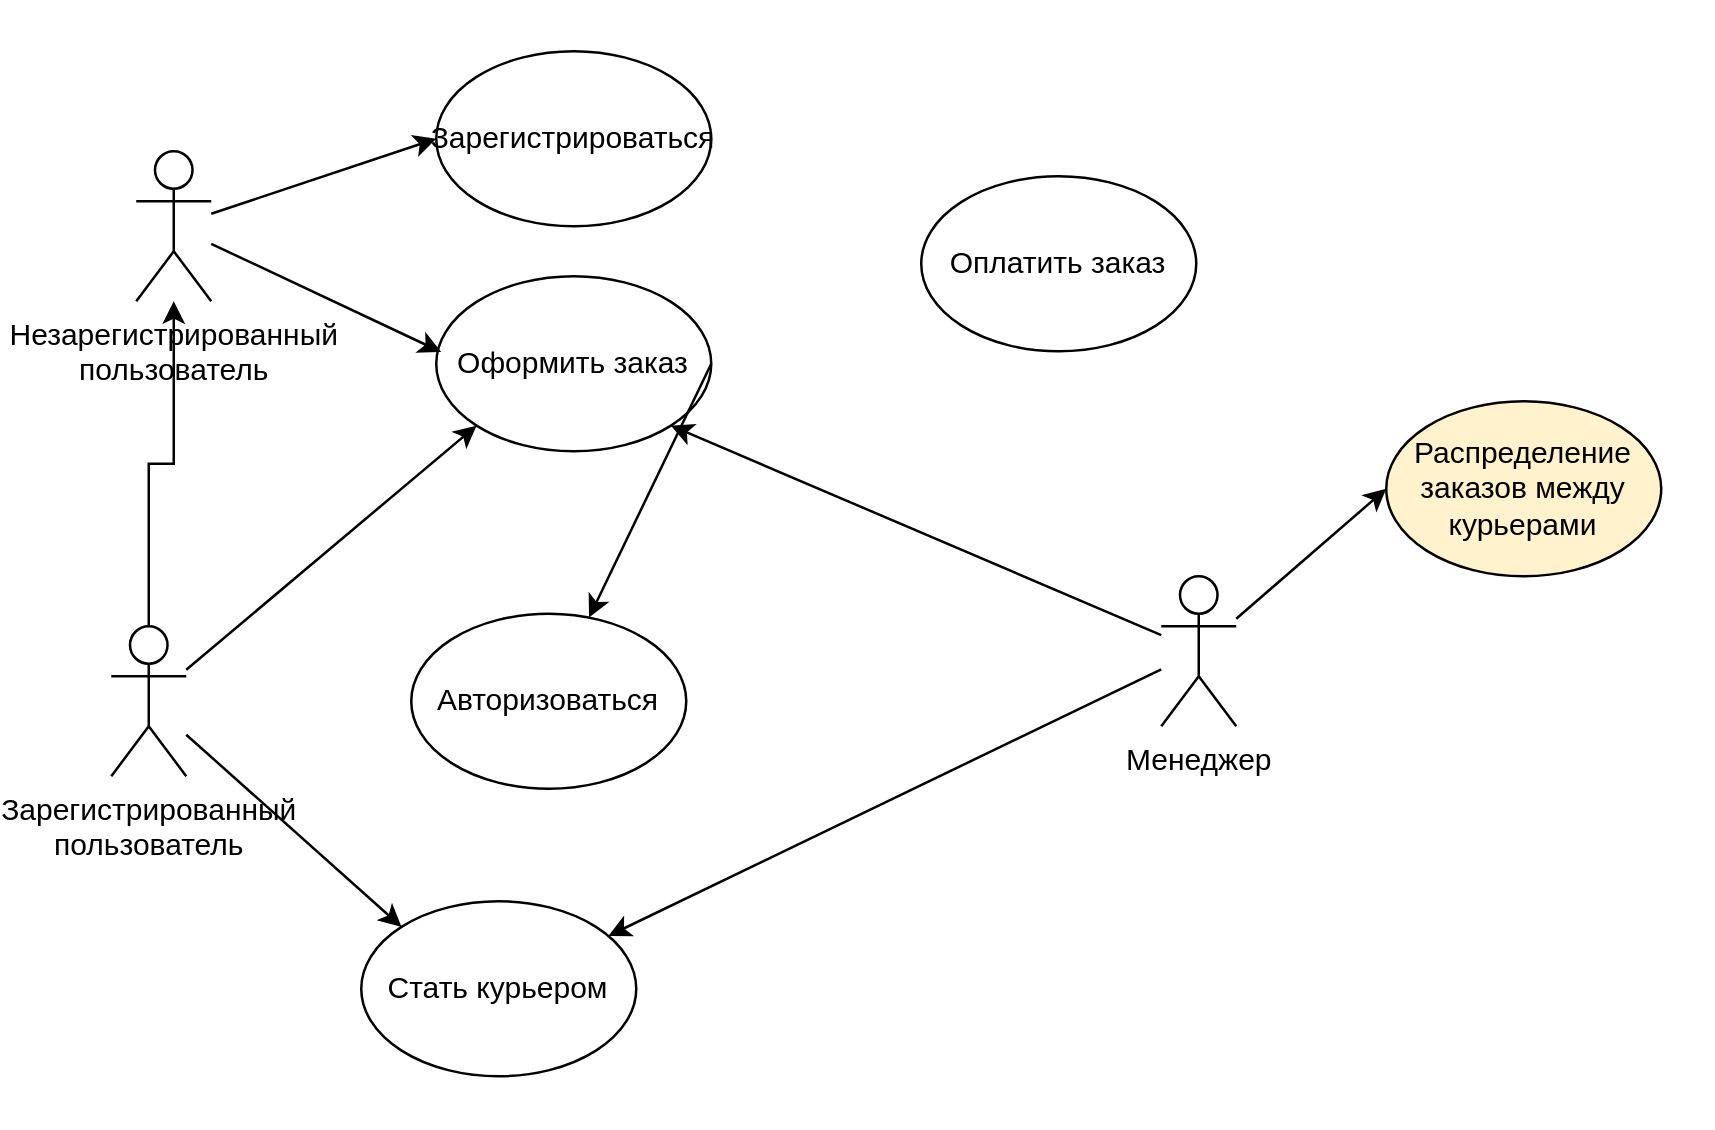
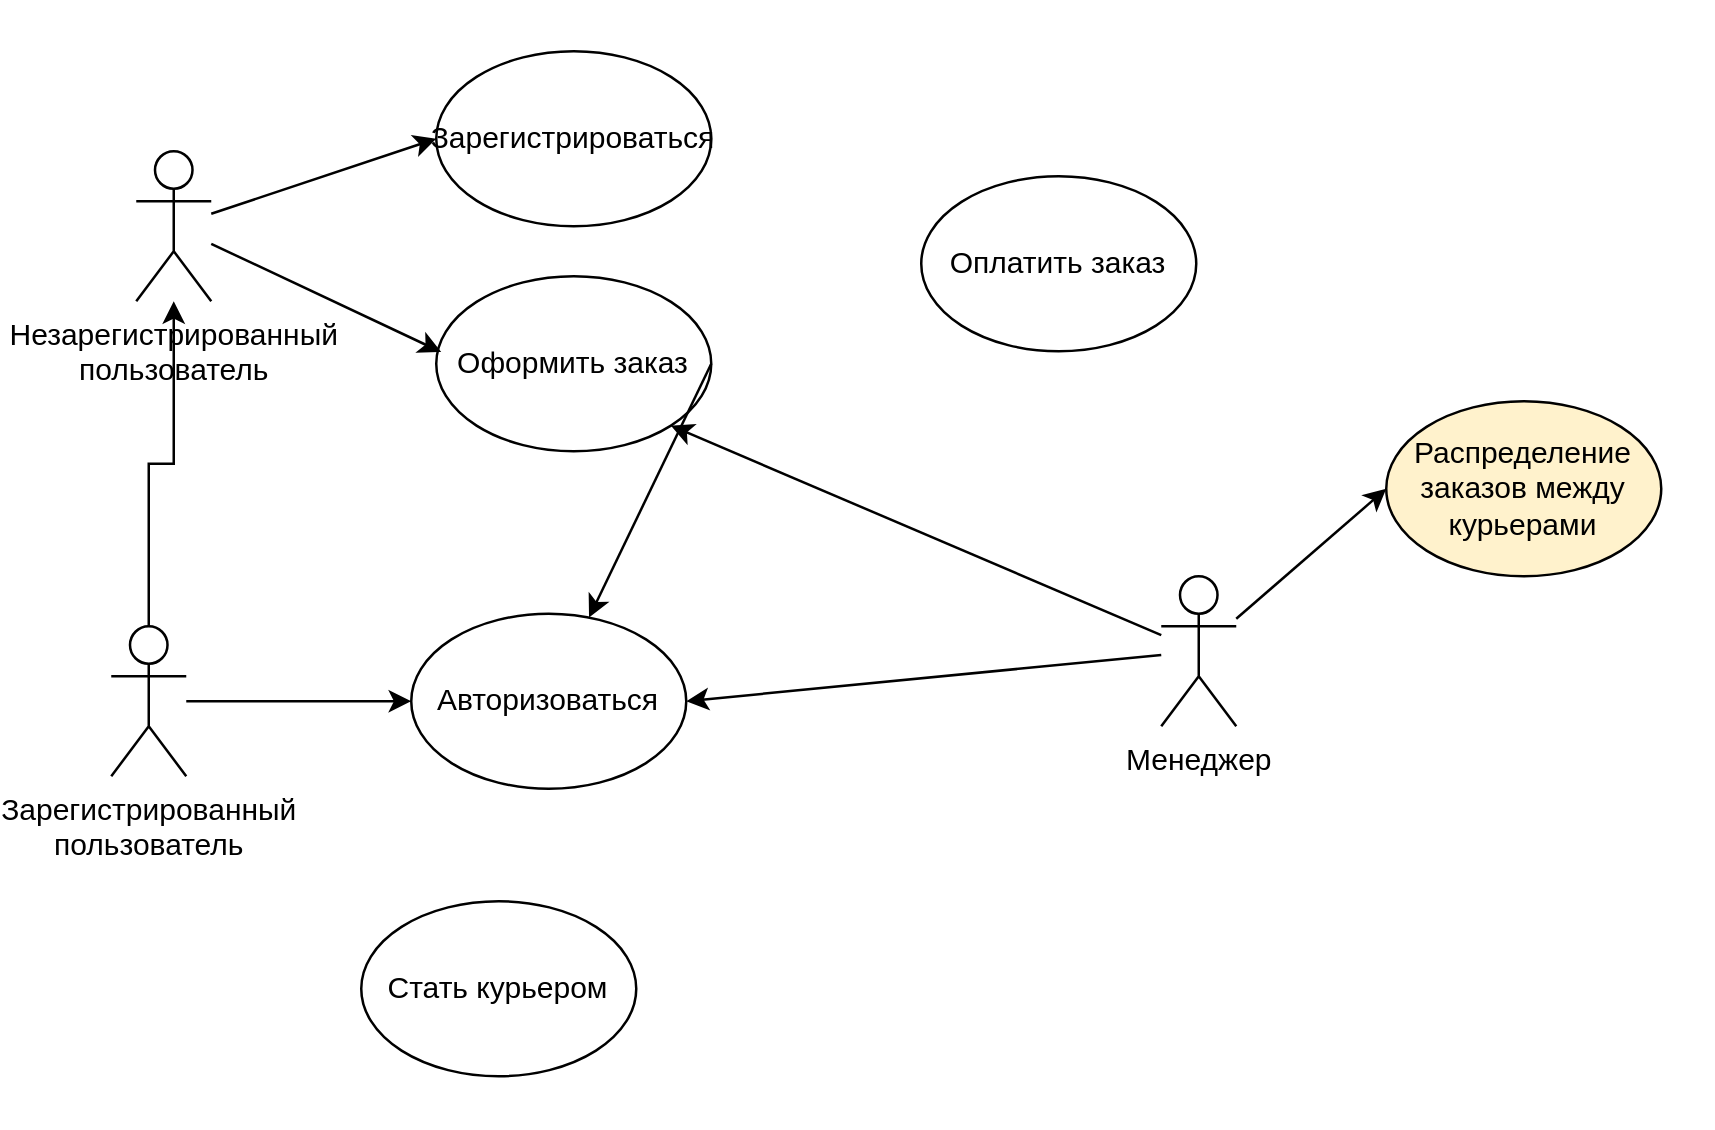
- <mxCell id="11" value="" style="endArrow=classic;html=1;rounded=0;entryX=0;entryY=1;entryDx=0;entryDy=0;" edge="1" parent="1" source="10" target="5"><mxGeometry width="50" height="50" relative="1" as="geometry"><mxPoint x="360" y="230" as="sourcePoint" /><mxPoint x="410" y="180" as="targetPoint" /></mxGeometry></mxCell>
+ <mxCell id="11" value="" style="endArrow=classic;html=1;rounded=0;" edge="1" parent="1" source="10" target="12"><mxGeometry width="50" height="50" relative="1" as="geometry"><mxPoint x="360" y="230" as="sourcePoint" /><mxPoint x="410" y="180" as="targetPoint" /></mxGeometry></mxCell>
- <mxCell id="17" value="" style="endArrow=classic;html=1;rounded=0;" edge="1" parent="1" source="15" target="13"><mxGeometry width="50" height="50" relative="1" as="geometry"><mxPoint x="450" y="264" as="sourcePoint" /><mxPoint x="254" y="180" as="targetPoint" /></mxGeometry></mxCell>
+ <mxCell id="17" value="" style="endArrow=classic;html=1;rounded=0;entryX=1;entryY=0.5;entryDx=0;entryDy=0;" edge="1" parent="1" source="15" target="12"><mxGeometry width="50" height="50" relative="1" as="geometry"><mxPoint x="450" y="264" as="sourcePoint" /><mxPoint x="254" y="180" as="targetPoint" /></mxGeometry></mxCell>
- <mxCell id="14" value="" style="endArrow=classic;html=1;rounded=0;entryX=0;entryY=0;entryDx=0;entryDy=0;" edge="1" parent="1" source="10" target="13"><mxGeometry width="50" height="50" relative="1" as="geometry"><mxPoint x="360" y="370" as="sourcePoint" /><mxPoint x="410" y="320" as="targetPoint" /></mxGeometry></mxCell>
